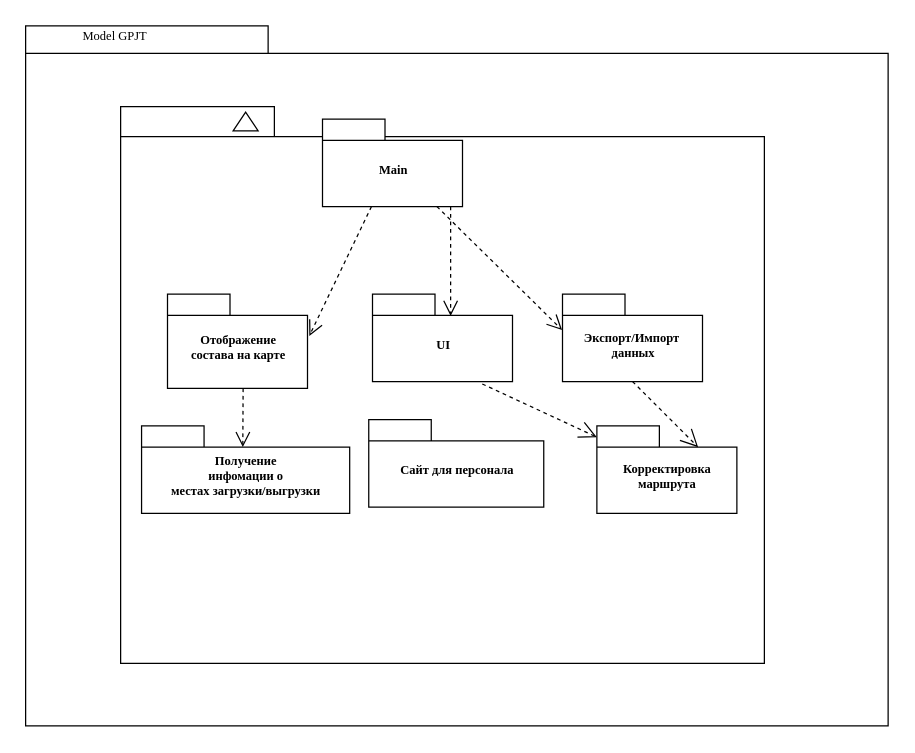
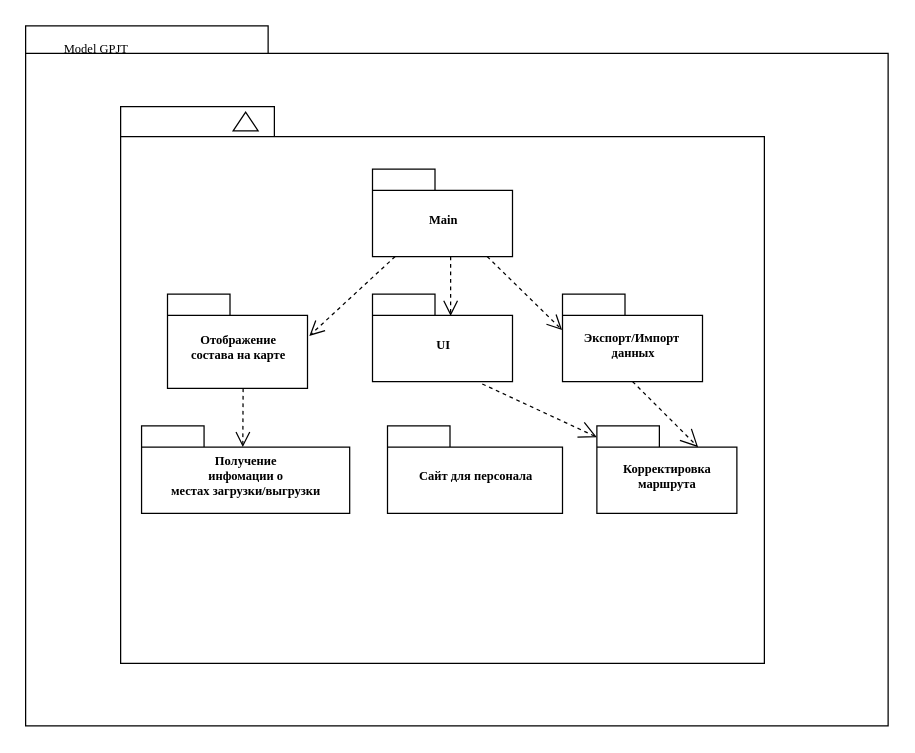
- <mxCell id="12" value="Model GPJT" style="text;html=1;align=left;verticalAlign=top;spacingTop=-4;fontSize=10;fontFamily=Verdana" parent="1" vertex="1"><mxGeometry x="64" y="20" width="130" height="20" as="geometry" /></mxCell>
+ <mxCell id="12" value="Model GPJT" style="text;html=1;align=left;verticalAlign=top;spacingTop=-4;fontSize=10;fontFamily=Verdana" parent="1" vertex="1"><mxGeometry x="49" y="30" width="130" height="20" as="geometry" /></mxCell>
- <mxCell id="7" value="Main" style="shape=folder;fontStyle=1;spacingTop=10;tabWidth=50;tabHeight=17;tabPosition=left;html=1;rounded=0;shadow=0;comic=0;labelBackgroundColor=none;strokeColor=#000000;strokeWidth=1;fillColor=#ffffff;fontFamily=Verdana;fontSize=10;fontColor=#000000;align=center;" parent="1" vertex="1"><mxGeometry x="257.5" y="94.5" width="112" height="70" as="geometry" /></mxCell>
+ <mxCell id="7" value="Main" style="shape=folder;fontStyle=1;spacingTop=10;tabWidth=50;tabHeight=17;tabPosition=left;html=1;rounded=0;shadow=0;comic=0;labelBackgroundColor=none;strokeColor=#000000;strokeWidth=1;fillColor=#ffffff;fontFamily=Verdana;fontSize=10;fontColor=#000000;align=center;" parent="1" vertex="1"><mxGeometry x="297.5" y="134.5" width="112" height="70" as="geometry" /></mxCell>
- <mxCell id="15" value="Сайт для персонала" style="shape=folder;fontStyle=1;spacingTop=10;tabWidth=50;tabHeight=17;tabPosition=left;html=1;rounded=0;shadow=0;comic=0;labelBackgroundColor=none;strokeColor=#000000;strokeWidth=1;fillColor=#ffffff;fontFamily=Verdana;fontSize=10;fontColor=#000000;align=center;" parent="1" vertex="1"><mxGeometry x="294.5" y="335" width="140" height="70" as="geometry" /></mxCell>
+ <mxCell id="15" value="Сайт для персонала" style="shape=folder;fontStyle=1;spacingTop=10;tabWidth=50;tabHeight=17;tabPosition=left;html=1;rounded=0;shadow=0;comic=0;labelBackgroundColor=none;strokeColor=#000000;strokeWidth=1;fillColor=#ffffff;fontFamily=Verdana;fontSize=10;fontColor=#000000;align=center;" parent="1" vertex="1"><mxGeometry x="309.5" y="340" width="140" height="70" as="geometry" /></mxCell>
